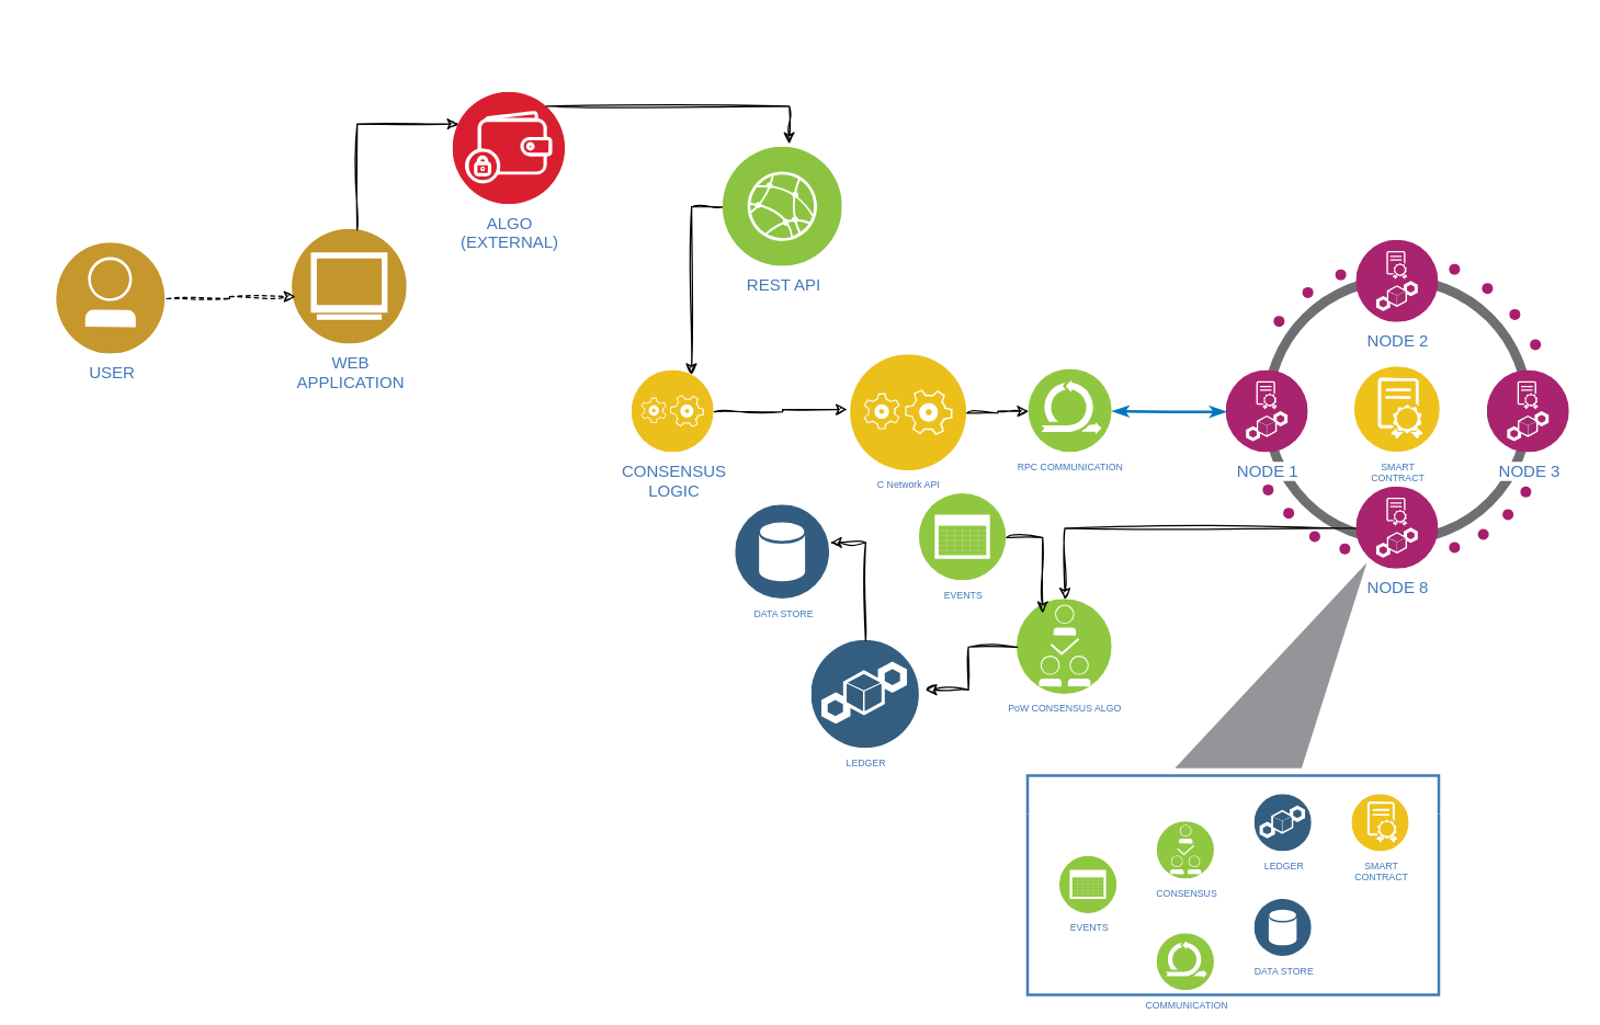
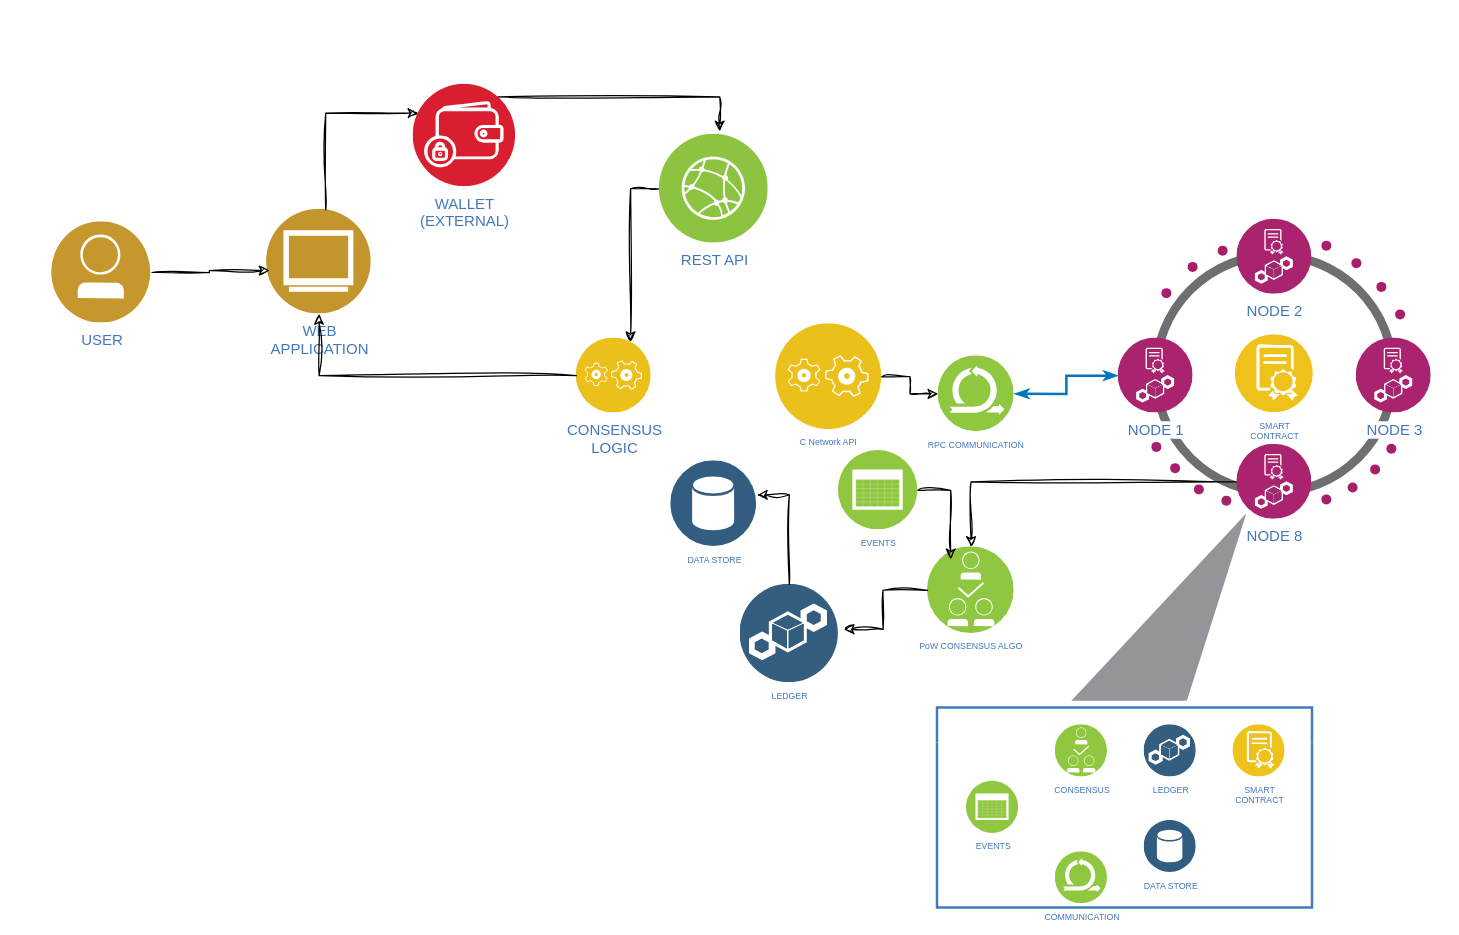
- <mxCell id="26" value="ALGO&lt;br&gt;(EXTERNAL)&lt;br&gt;" style="aspect=fixed;perimeter=ellipsePerimeter;html=1;align=center;shadow=0;dashed=0;fontColor=#4277BB;labelBackgroundColor=#ffffff;fontSize=12;spacingTop=0;image;image=img/lib/ibm/blockchain/wallet.svg;" parent="14" vertex="1"><mxGeometry x="-41.5" y="47" width="82" height="82" as="geometry" /></mxCell>
+ <mxCell id="26" value="WALLET&lt;br&gt;(EXTERNAL)&lt;br&gt;" style="aspect=fixed;perimeter=ellipsePerimeter;html=1;align=center;shadow=0;dashed=0;fontColor=#4277BB;labelBackgroundColor=#ffffff;fontSize=12;spacingTop=0;image;image=img/lib/ibm/blockchain/wallet.svg;" parent="14" vertex="1"><mxGeometry x="-41.5" y="47" width="82" height="82" as="geometry" /></mxCell>
- <mxCell id="13" style="edgeStyle=orthogonalEdgeStyle;rounded=0;sketch=1;hachureGap=4;jiggle=2;curveFitting=1;orthogonalLoop=1;jettySize=auto;html=1;entryX=0.027;entryY=0.585;entryDx=0;entryDy=0;entryPerimeter=0;fontFamily=Architects Daughter;fontSource=https%3A%2F%2Ffonts.googleapis.com%2Fcss%3Ffamily%3DArchitects%2BDaughter;dashed=1;" edge="1" parent="10" source="11" target="12"><mxGeometry relative="1" as="geometry" /></mxCell>
+ <mxCell id="13" style="edgeStyle=orthogonalEdgeStyle;rounded=0;sketch=1;hachureGap=4;jiggle=2;curveFitting=1;orthogonalLoop=1;jettySize=auto;html=1;entryX=0.027;entryY=0.585;entryDx=0;entryDy=0;entryPerimeter=0;fontFamily=Architects Daughter;fontSource=https%3A%2F%2Ffonts.googleapis.com%2Fcss%3Ffamily%3DArchitects%2BDaughter;" edge="1" parent="10" source="11" target="12"><mxGeometry relative="1" as="geometry" /></mxCell>
- <mxCell id="20" value="RPC COMMUNICATION" style="aspect=fixed;perimeter=ellipsePerimeter;html=1;align=center;shadow=0;dashed=0;fontColor=#4277BB;labelBackgroundColor=#ffffff;fontSize=7;spacingTop=0;image;image=img/lib/ibm/blockchain/communication.svg;" vertex="1" parent="14"><mxGeometry x="378.5" y="249.13" width="60.87" height="60.87" as="geometry" /></mxCell>
+ <mxCell id="20" value="RPC COMMUNICATION" style="aspect=fixed;perimeter=ellipsePerimeter;html=1;align=center;shadow=0;dashed=0;fontColor=#4277BB;labelBackgroundColor=#ffffff;fontSize=7;spacingTop=0;image;image=img/lib/ibm/blockchain/communication.svg;" vertex="1" parent="14"><mxGeometry x="378.5" y="264.13" width="60.87" height="60.87" as="geometry" /></mxCell>
- <mxCell id="28" style="edgeStyle=orthogonalEdgeStyle;rounded=0;sketch=1;hachureGap=4;jiggle=2;curveFitting=1;orthogonalLoop=1;jettySize=auto;html=1;entryX=-0.029;entryY=0.471;entryDx=0;entryDy=0;entryPerimeter=0;fontFamily=Architects Daughter;fontSource=https%3A%2F%2Ffonts.googleapis.com%2Fcss%3Ffamily%3DArchitects%2BDaughter;" edge="1" parent="14" source="17" target="19"><mxGeometry relative="1" as="geometry" /></mxCell>
+ <mxCell id="28" style="edgeStyle=orthogonalEdgeStyle;rounded=0;sketch=1;hachureGap=4;jiggle=2;curveFitting=1;orthogonalLoop=1;jettySize=auto;html=1;fontFamily=Architects Daughter;fontSource=https%3A%2F%2Ffonts.googleapis.com%2Fcss%3Ffamily%3DArchitects%2BDaughter;" edge="1" parent="14" source="17" target="12"><mxGeometry relative="1" as="geometry" /></mxCell>
- <mxCell id="32" value="CONSENSUS" style="aspect=fixed;perimeter=ellipsePerimeter;html=1;align=center;shadow=0;dashed=0;fontColor=#4277BB;labelBackgroundColor=#ffffff;fontSize=7;spacingTop=0;image;image=img/lib/ibm/blockchain/consensus.svg;" parent="31" vertex="1"><mxGeometry x="94.737" y="33.913" width="41.739" height="41.739" as="geometry" /></mxCell>
+ <mxCell id="32" value="CONSENSUS" style="aspect=fixed;perimeter=ellipsePerimeter;html=1;align=center;shadow=0;dashed=0;fontColor=#4277BB;labelBackgroundColor=#ffffff;fontSize=7;spacingTop=0;image;image=img/lib/ibm/blockchain/consensus.svg;" parent="31" vertex="1"><mxGeometry x="94.737" y="13.913" width="41.739" height="41.739" as="geometry" /></mxCell>
